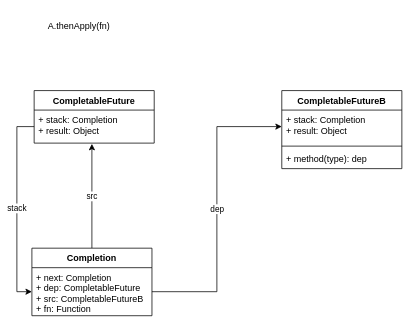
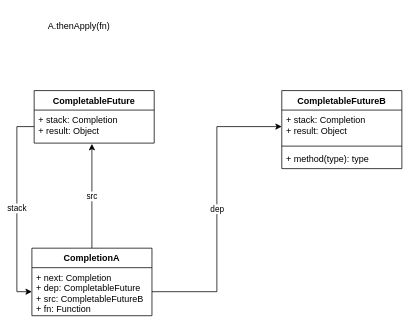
- <mxCell id="7" value="+ method(type): dep" style="text;strokeColor=none;fillColor=none;align=left;verticalAlign=top;spacingLeft=4;spacingRight=4;overflow=hidden;rotatable=0;points=[[0,0.5],[1,0.5]];portConstraint=eastwest;" parent="4" vertex="1"><mxGeometry y="78" width="160" height="26" as="geometry" /></mxCell>
+ <mxCell id="7" value="+ method(type): type" style="text;strokeColor=none;fillColor=none;align=left;verticalAlign=top;spacingLeft=4;spacingRight=4;overflow=hidden;rotatable=0;points=[[0,0.5],[1,0.5]];portConstraint=eastwest;" parent="4" vertex="1"><mxGeometry y="78" width="160" height="26" as="geometry" /></mxCell>
- <mxCell id="10" value="Completion" style="swimlane;fontStyle=1;align=center;verticalAlign=top;childLayout=stackLayout;horizontal=1;startSize=26;horizontalStack=0;resizeParent=1;resizeParentMax=0;resizeLast=0;collapsible=1;marginBottom=0;" parent="1" vertex="1"><mxGeometry x="42" y="330" width="160" height="90" as="geometry" /></mxCell>
+ <mxCell id="10" value="CompletionA" style="swimlane;fontStyle=1;align=center;verticalAlign=top;childLayout=stackLayout;horizontal=1;startSize=26;horizontalStack=0;resizeParent=1;resizeParentMax=0;resizeLast=0;collapsible=1;marginBottom=0;" parent="1" vertex="1"><mxGeometry x="42" y="330" width="160" height="90" as="geometry" /></mxCell>
